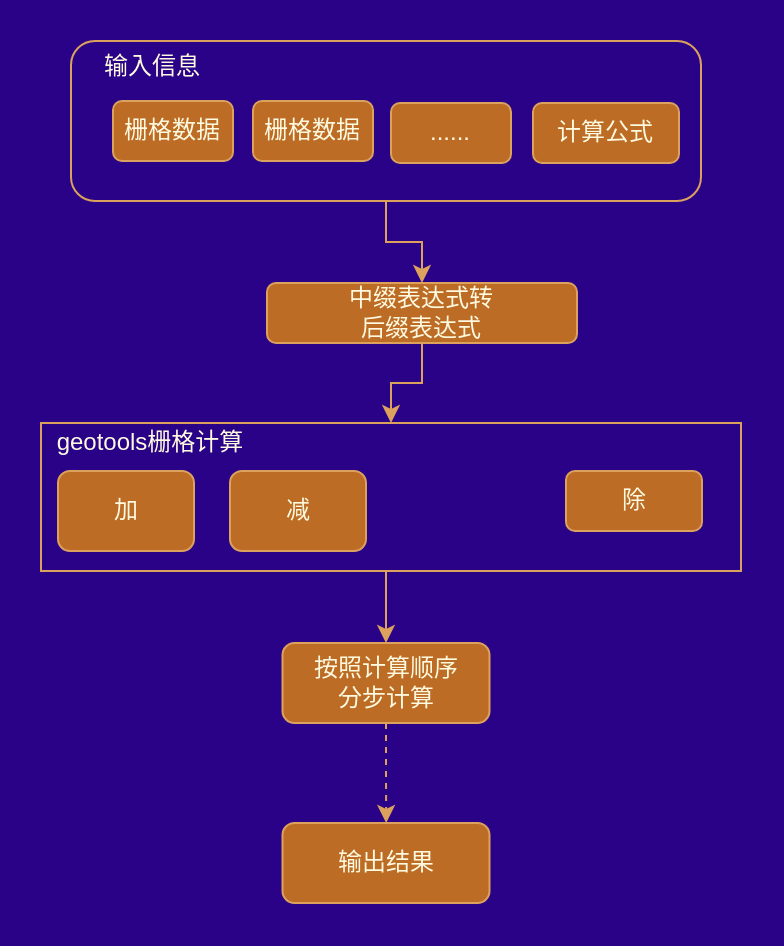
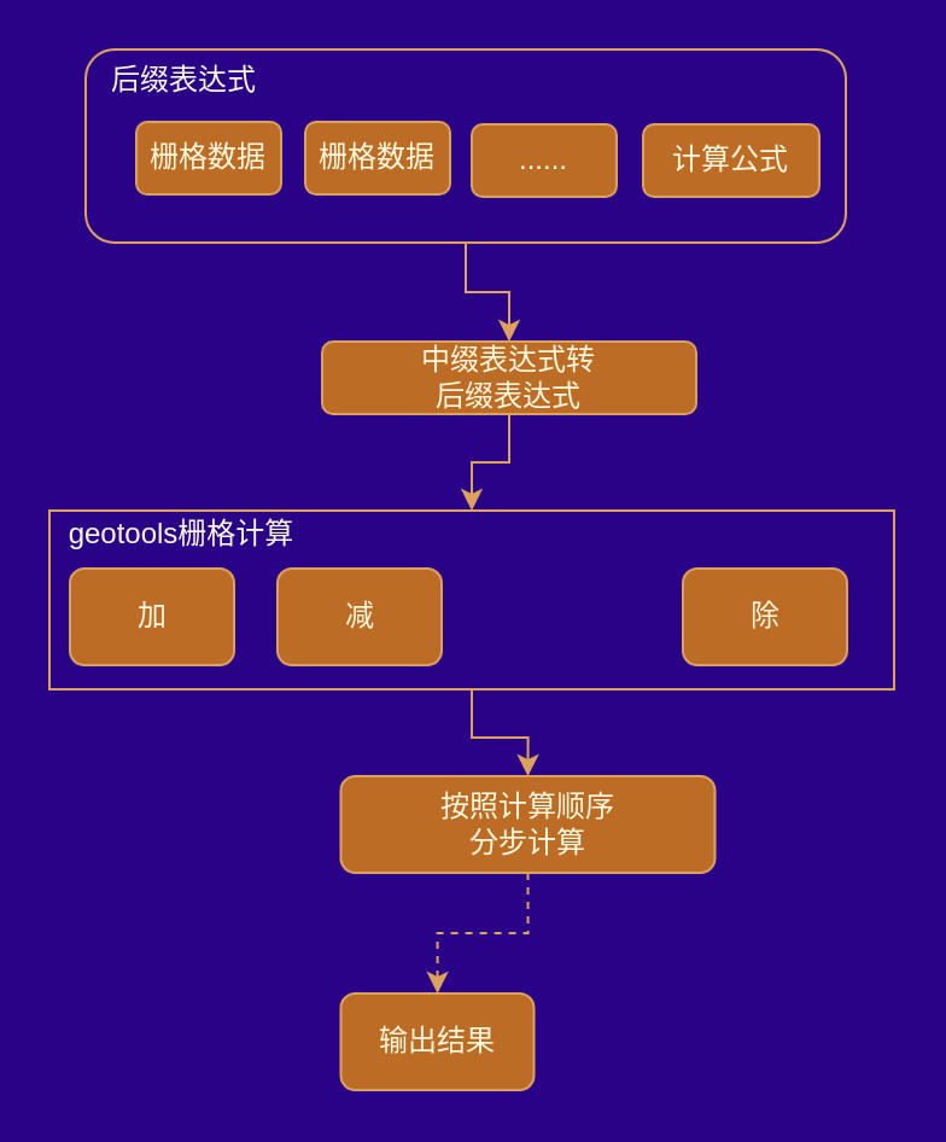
- <mxCell id="4" value="输入信息" style="text;html=1;strokeColor=none;fillColor=none;align=center;verticalAlign=middle;whiteSpace=wrap;rounded=0;fontColor=#FEFAE0;" parent="1" vertex="1"><mxGeometry x="41" y="23" width="70" height="20" as="geometry" /></mxCell>
+ <mxCell id="4" value="后缀表达式" style="text;html=1;strokeColor=none;fillColor=none;align=center;verticalAlign=middle;whiteSpace=wrap;rounded=0;fontColor=#FEFAE0;" parent="1" vertex="1"><mxGeometry x="41" y="23" width="70" height="20" as="geometry" /></mxCell>
- <mxCell id="13" value="除" style="rounded=1;whiteSpace=wrap;html=1;fontSize=12;glass=0;strokeWidth=1;shadow=0;fillColor=#BC6C25;strokeColor=#DDA15E;fontColor=#FEFAE0;" parent="1" vertex="1"><mxGeometry x="282.5" y="235" width="68" height="30" as="geometry" /></mxCell>
+ <mxCell id="13" value="除" style="rounded=1;whiteSpace=wrap;html=1;fontSize=12;glass=0;strokeWidth=1;shadow=0;fillColor=#BC6C25;strokeColor=#DDA15E;fontColor=#FEFAE0;" parent="1" vertex="1"><mxGeometry x="282.5" y="235" width="68" height="40" as="geometry" /></mxCell>
- <mxCell id="15" value="按照计算顺序&lt;br&gt;分步计算" style="rounded=1;whiteSpace=wrap;html=1;fontSize=12;glass=0;strokeWidth=1;shadow=0;fillColor=#BC6C25;strokeColor=#DDA15E;fontColor=#FEFAE0;" parent="1" vertex="1"><mxGeometry x="140.75" y="321" width="103.5" height="40" as="geometry" /></mxCell>
+ <mxCell id="15" value="按照计算顺序&lt;br&gt;分步计算" style="rounded=1;whiteSpace=wrap;html=1;fontSize=12;glass=0;strokeWidth=1;shadow=0;fillColor=#BC6C25;strokeColor=#DDA15E;fontColor=#FEFAE0;" parent="1" vertex="1"><mxGeometry x="140.75" y="321" width="155" height="40" as="geometry" /></mxCell>
- <mxCell id="19" value="输出结果" style="rounded=1;whiteSpace=wrap;html=1;fontSize=12;glass=0;strokeWidth=1;shadow=0;fillColor=#BC6C25;strokeColor=#DDA15E;fontColor=#FEFAE0;" parent="1" vertex="1"><mxGeometry x="140.75" y="411" width="103.5" height="40" as="geometry" /></mxCell>
+ <mxCell id="19" value="输出结果" style="rounded=1;whiteSpace=wrap;html=1;fontSize=12;glass=0;strokeWidth=1;shadow=0;fillColor=#BC6C25;strokeColor=#DDA15E;fontColor=#FEFAE0;" parent="1" vertex="1"><mxGeometry x="140.75" y="411" width="80" height="40" as="geometry" /></mxCell>
